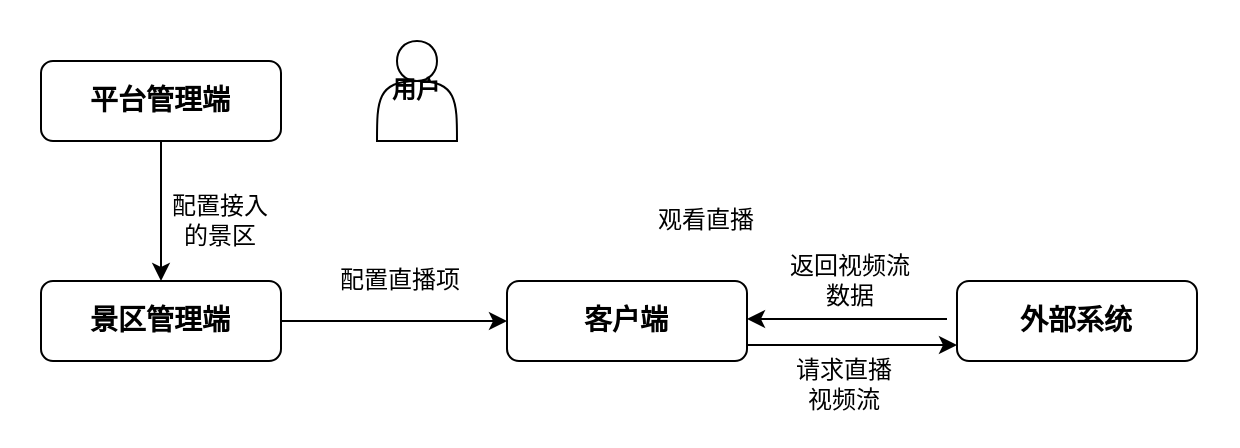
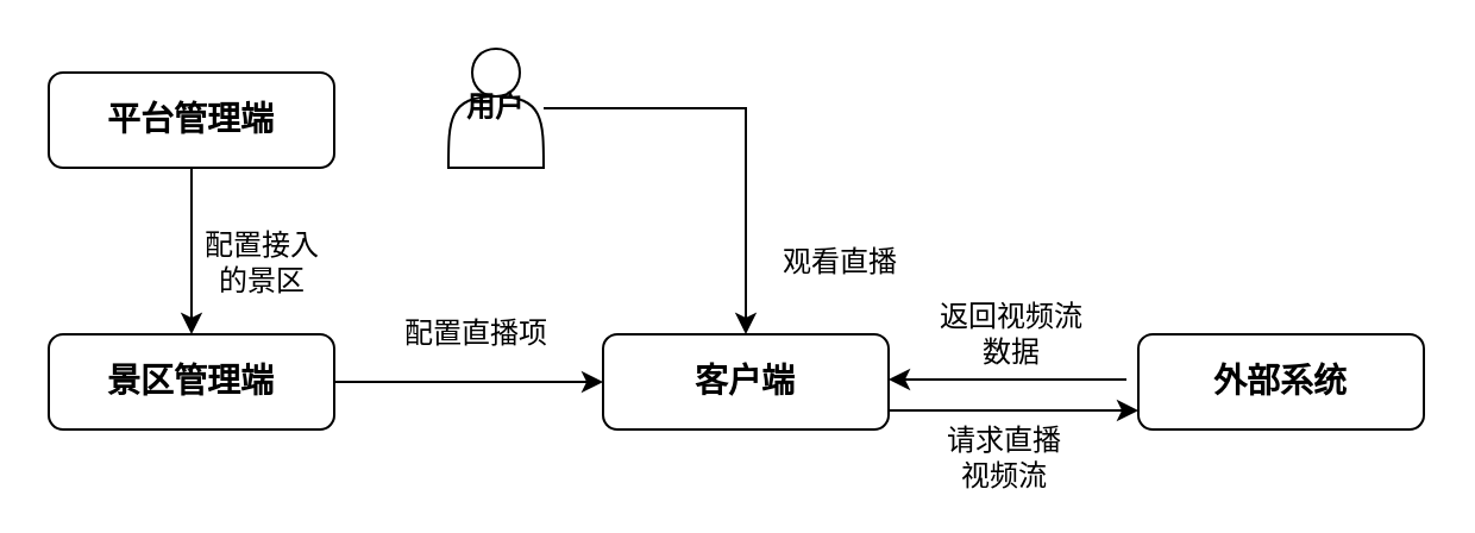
+ <mxCell id="10" style="edgeStyle=orthogonalEdgeStyle;rounded=0;orthogonalLoop=1;jettySize=auto;html=1;entryX=0.5;entryY=0;entryDx=0;entryDy=0;" edge="1" parent="1" source="11" target="8"><mxGeometry relative="1" as="geometry" /></mxCell>
